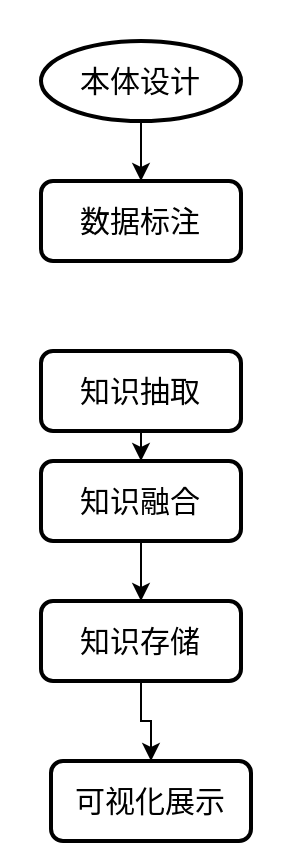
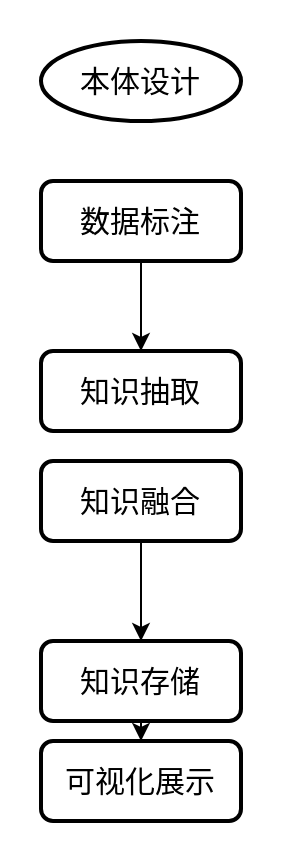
- <mxCell id="2" style="edgeStyle=orthogonalEdgeStyle;rounded=0;orthogonalLoop=1;jettySize=auto;html=1;exitX=0.5;exitY=1;exitDx=0;exitDy=0;" edge="1" parent="1" source="3" target="9"><mxGeometry relative="1" as="geometry" /></mxCell>
+ <mxCell id="8" style="edgeStyle=orthogonalEdgeStyle;rounded=0;orthogonalLoop=1;jettySize=auto;html=1;exitX=0.5;exitY=1;exitDx=0;exitDy=0;entryX=0.5;entryY=0;entryDx=0;entryDy=0;" edge="1" parent="1" source="9" target="5"><mxGeometry relative="1" as="geometry" /></mxCell>
- <mxCell id="4" style="edgeStyle=orthogonalEdgeStyle;rounded=0;orthogonalLoop=1;jettySize=auto;html=1;exitX=0.5;exitY=1;exitDx=0;exitDy=0;entryX=0.5;entryY=0;entryDx=0;entryDy=0;" edge="1" parent="1" source="5" target="7"><mxGeometry relative="1" as="geometry" /></mxCell>
- <mxCell id="11" value="&lt;span style=&quot;font-size: 15px;&quot;&gt;知识存储&lt;/span&gt;" style="rounded=1;whiteSpace=wrap;html=1;strokeWidth=2;fillStyle=auto;gradientColor=none;absoluteArcSize=0;perimeterSpacing=0;glass=0;" vertex="1" parent="1"><mxGeometry x="20" y="300" width="100" height="40" as="geometry" /></mxCell>
+ <mxCell id="11" value="&lt;span style=&quot;font-size: 15px;&quot;&gt;知识存储&lt;/span&gt;" style="rounded=1;whiteSpace=wrap;html=1;strokeWidth=2;fillStyle=auto;gradientColor=none;absoluteArcSize=0;perimeterSpacing=0;glass=0;" vertex="1" parent="1"><mxGeometry x="20" y="320" width="100" height="40" as="geometry" /></mxCell>
- <mxCell id="12" value="&lt;span style=&quot;font-size: 15px;&quot;&gt;可视化展示&lt;/span&gt;" style="rounded=1;whiteSpace=wrap;html=1;strokeWidth=2;fillStyle=auto;gradientColor=none;absoluteArcSize=0;perimeterSpacing=0;glass=0;" vertex="1" parent="1"><mxGeometry x="25" y="380" width="100" height="40" as="geometry" /></mxCell>
+ <mxCell id="12" value="&lt;span style=&quot;font-size: 15px;&quot;&gt;可视化展示&lt;/span&gt;" style="rounded=1;whiteSpace=wrap;html=1;strokeWidth=2;fillStyle=auto;gradientColor=none;absoluteArcSize=0;perimeterSpacing=0;glass=0;" vertex="1" parent="1"><mxGeometry x="20" y="370" width="100" height="40" as="geometry" /></mxCell>
